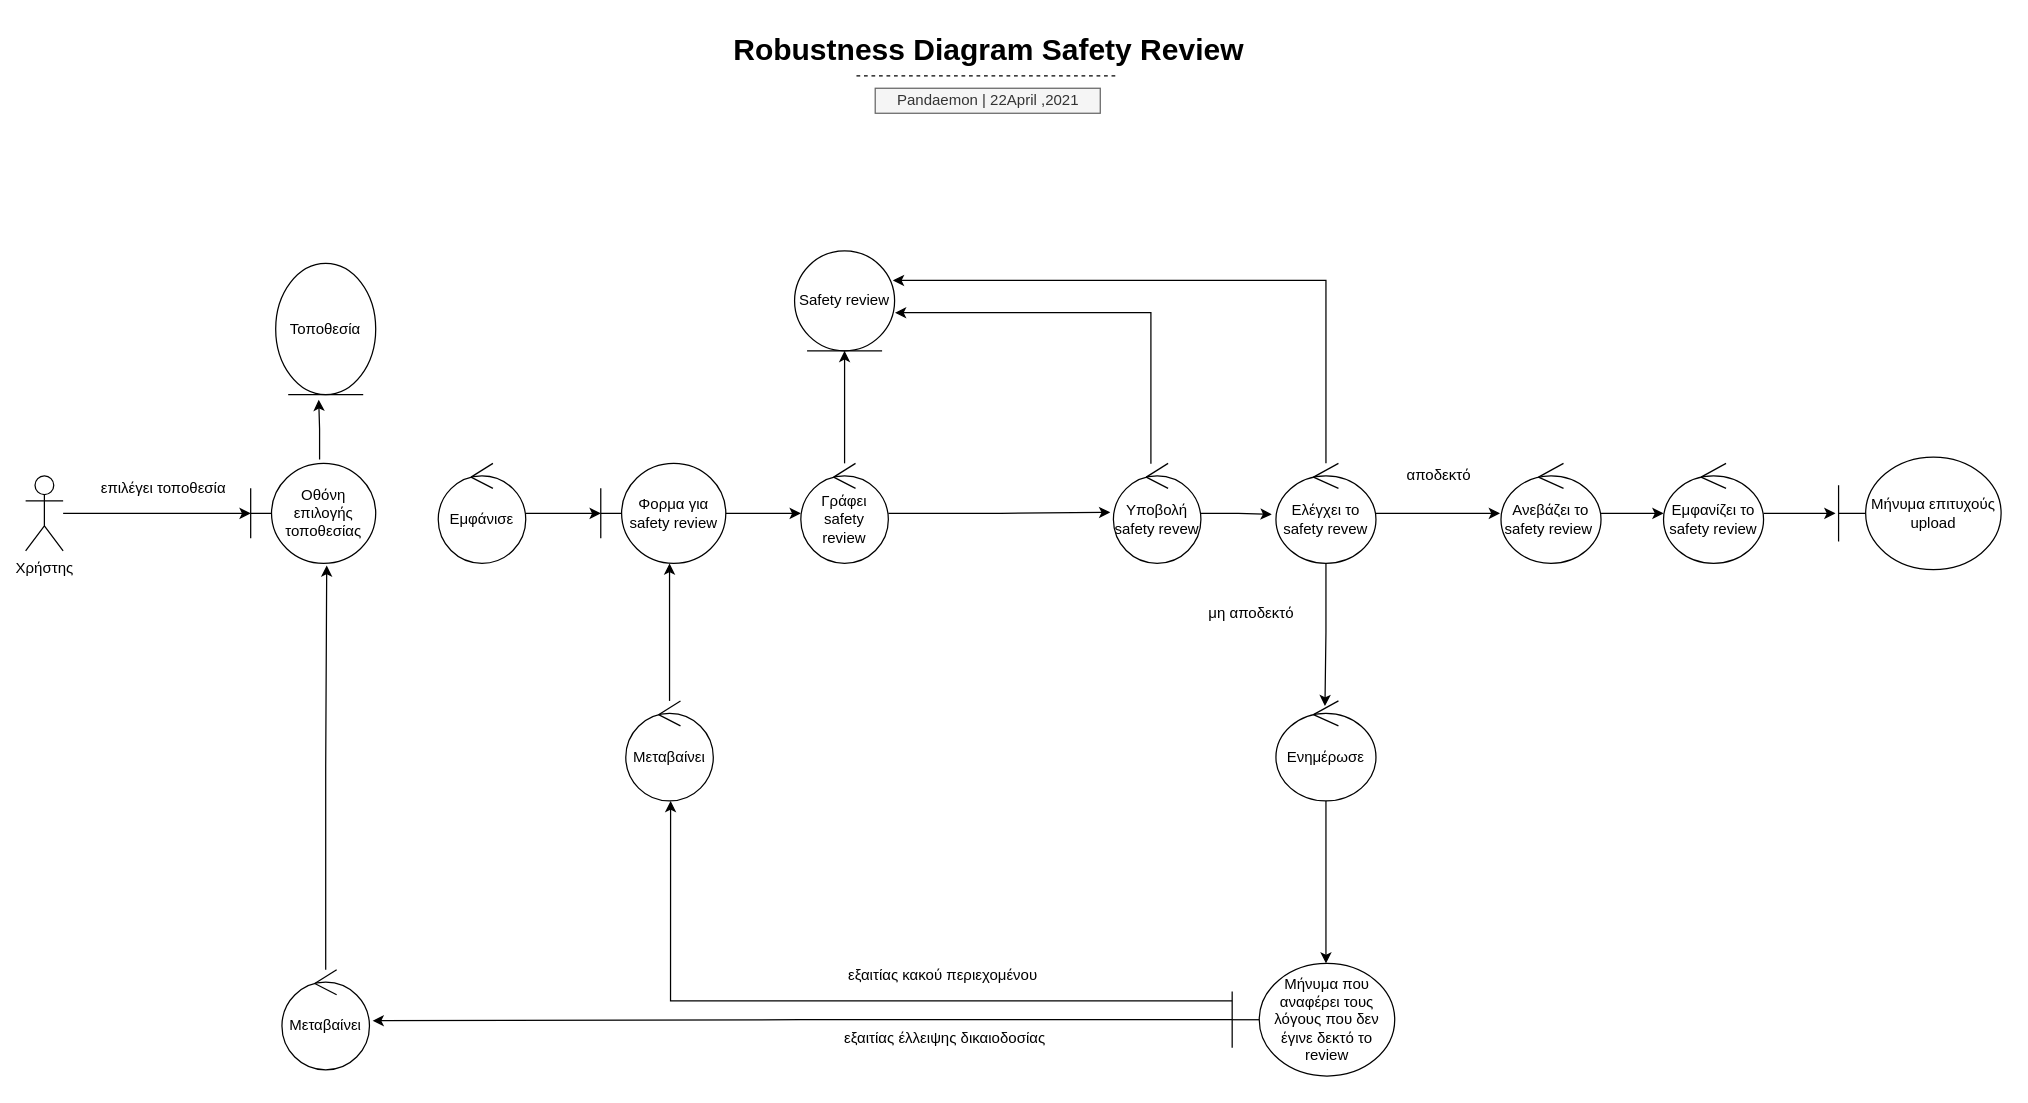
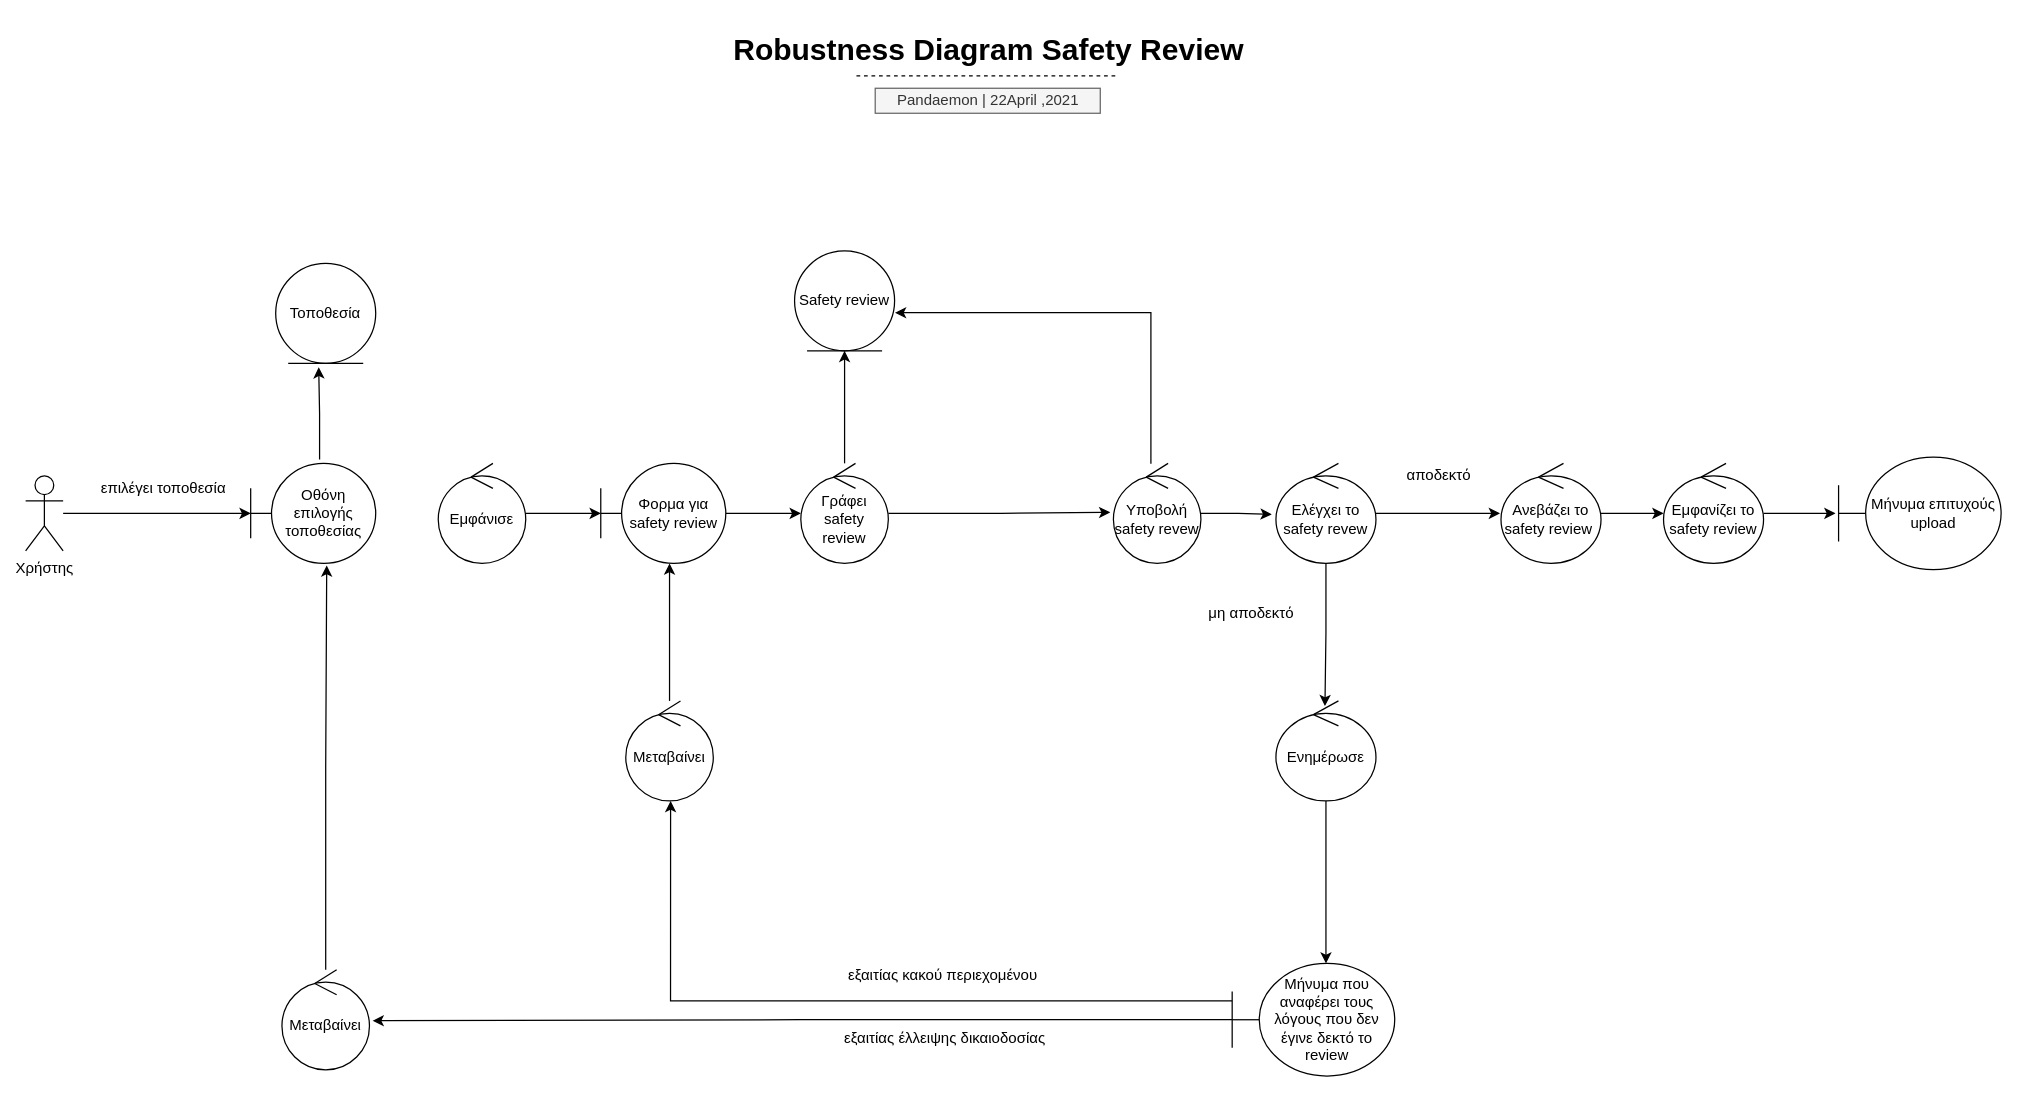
- <mxCell id="26" style="edgeStyle=orthogonalEdgeStyle;rounded=0;orthogonalLoop=1;jettySize=auto;html=1;entryX=0.983;entryY=0.296;entryDx=0;entryDy=0;entryPerimeter=0;" edge="1" parent="1" source="29" target="13"><mxGeometry relative="1" as="geometry"><Array as="points"><mxPoint x="1060" y="224" /></Array></mxGeometry></mxCell>
- <mxCell id="8" value="Τοποθεσία" style="ellipse;shape=umlEntity;whiteSpace=wrap;html=1;" parent="1" vertex="1"><mxGeometry x="220" y="210" width="80" height="105" as="geometry" /></mxCell>
+ <mxCell id="8" value="Τοποθεσία" style="ellipse;shape=umlEntity;whiteSpace=wrap;html=1;" parent="1" vertex="1"><mxGeometry x="220" y="210" width="80" height="80" as="geometry" /></mxCell>
